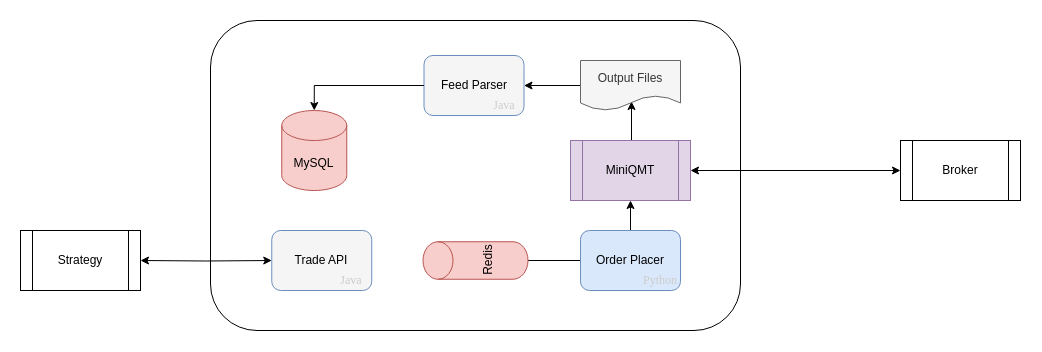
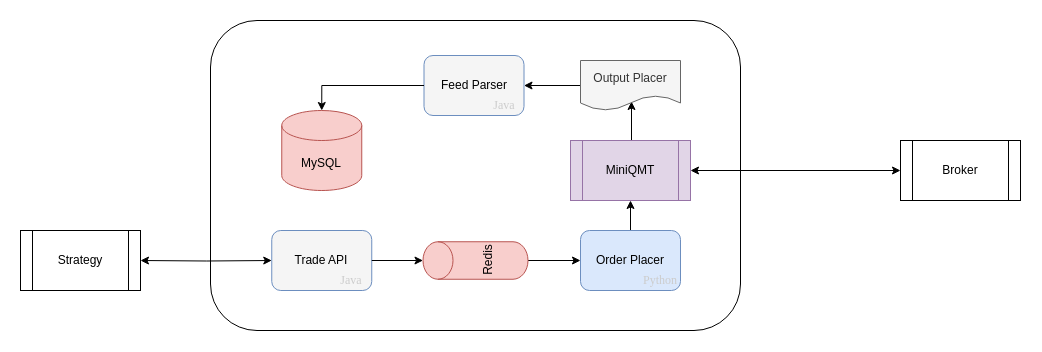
- <mxCell id="12" value="Output Files" style="shape=document;whiteSpace=wrap;html=1;boundedLbl=1;fillColor=#f5f5f5;fontColor=#333333;strokeColor=#666666;" parent="1" vertex="1"><mxGeometry x="580" y="60" width="100" height="50" as="geometry" /></mxCell>
+ <mxCell id="12" value="Output Placer" style="shape=document;whiteSpace=wrap;html=1;boundedLbl=1;fillColor=#f5f5f5;fontColor=#333333;strokeColor=#666666;" parent="1" vertex="1"><mxGeometry x="580" y="60" width="100" height="50" as="geometry" /></mxCell>
- <mxCell id="6" value="MySQL" style="shape=cylinder3;whiteSpace=wrap;html=1;boundedLbl=1;backgroundOutline=1;size=15;fillColor=#f8cecc;strokeColor=#b85450;" parent="1" vertex="1"><mxGeometry x="281.25" y="110" width="65" height="80" as="geometry" /></mxCell>
+ <mxCell id="6" value="MySQL" style="shape=cylinder3;whiteSpace=wrap;html=1;boundedLbl=1;backgroundOutline=1;size=15;fillColor=#f8cecc;strokeColor=#b85450;" parent="1" vertex="1"><mxGeometry x="281.25" y="110" width="80" height="80" as="geometry" /></mxCell>
+ <mxCell id="22" style="edgeStyle=orthogonalEdgeStyle;rounded=0;orthogonalLoop=1;jettySize=auto;html=1;exitX=1;exitY=0.5;exitDx=0;exitDy=0;entryX=0.5;entryY=0;entryDx=0;entryDy=0;entryPerimeter=0;" edge="1" parent="1" source="3" target="5"><mxGeometry relative="1" as="geometry" /></mxCell>
- <mxCell id="4" style="edgeStyle=orthogonalEdgeStyle;rounded=0;orthogonalLoop=1;jettySize=auto;html=1;exitX=0.5;exitY=1;exitDx=0;exitDy=0;exitPerimeter=0;entryX=0;entryY=0.5;entryDx=0;entryDy=0;endArrow=none;" edge="1" parent="1" source="5" target="8"><mxGeometry relative="1" as="geometry" /></mxCell>
+ <mxCell id="4" style="edgeStyle=orthogonalEdgeStyle;rounded=0;orthogonalLoop=1;jettySize=auto;html=1;exitX=0.5;exitY=1;exitDx=0;exitDy=0;exitPerimeter=0;entryX=0;entryY=0.5;entryDx=0;entryDy=0;" edge="1" parent="1" source="5" target="8"><mxGeometry relative="1" as="geometry" /></mxCell>
